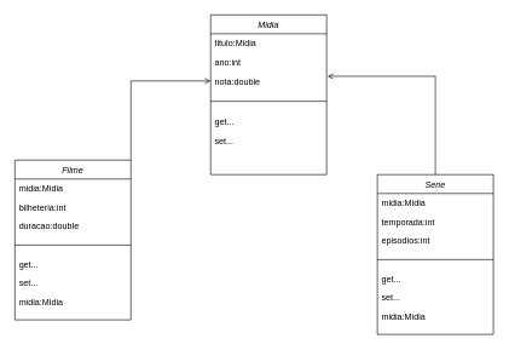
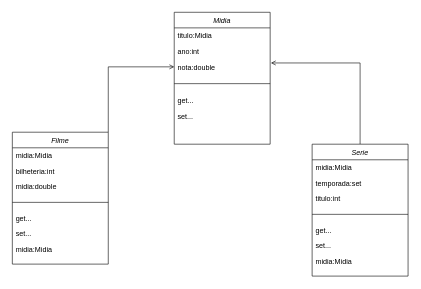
- <mxCell id="21" value="temporada:int" style="text;align=left;verticalAlign=top;spacingLeft=4;spacingRight=4;overflow=hidden;rotatable=0;points=[[0,0.5],[1,0.5]];portConstraint=eastwest;" vertex="1" parent="19"><mxGeometry y="52" width="160" height="26" as="geometry" /></mxCell>
+ <mxCell id="21" value="temporada:set" style="text;align=left;verticalAlign=top;spacingLeft=4;spacingRight=4;overflow=hidden;rotatable=0;points=[[0,0.5],[1,0.5]];portConstraint=eastwest;" vertex="1" parent="19"><mxGeometry y="52" width="160" height="26" as="geometry" /></mxCell>
- <mxCell id="13" value="duracao:double" style="text;align=left;verticalAlign=top;spacingLeft=4;spacingRight=4;overflow=hidden;rotatable=0;points=[[0,0.5],[1,0.5]];portConstraint=eastwest;" vertex="1" parent="10"><mxGeometry y="78" width="160" height="26" as="geometry" /></mxCell>
+ <mxCell id="13" value="midia:double" style="text;align=left;verticalAlign=top;spacingLeft=4;spacingRight=4;overflow=hidden;rotatable=0;points=[[0,0.5],[1,0.5]];portConstraint=eastwest;" vertex="1" parent="10"><mxGeometry y="78" width="160" height="26" as="geometry" /></mxCell>
- <mxCell id="22" value="episodios:int" style="text;align=left;verticalAlign=top;spacingLeft=4;spacingRight=4;overflow=hidden;rotatable=0;points=[[0,0.5],[1,0.5]];portConstraint=eastwest;" vertex="1" parent="19"><mxGeometry y="78" width="160" height="26" as="geometry" /></mxCell>
+ <mxCell id="22" value="titulo:int" style="text;align=left;verticalAlign=top;spacingLeft=4;spacingRight=4;overflow=hidden;rotatable=0;points=[[0,0.5],[1,0.5]];portConstraint=eastwest;" vertex="1" parent="19"><mxGeometry y="78" width="160" height="26" as="geometry" /></mxCell>
